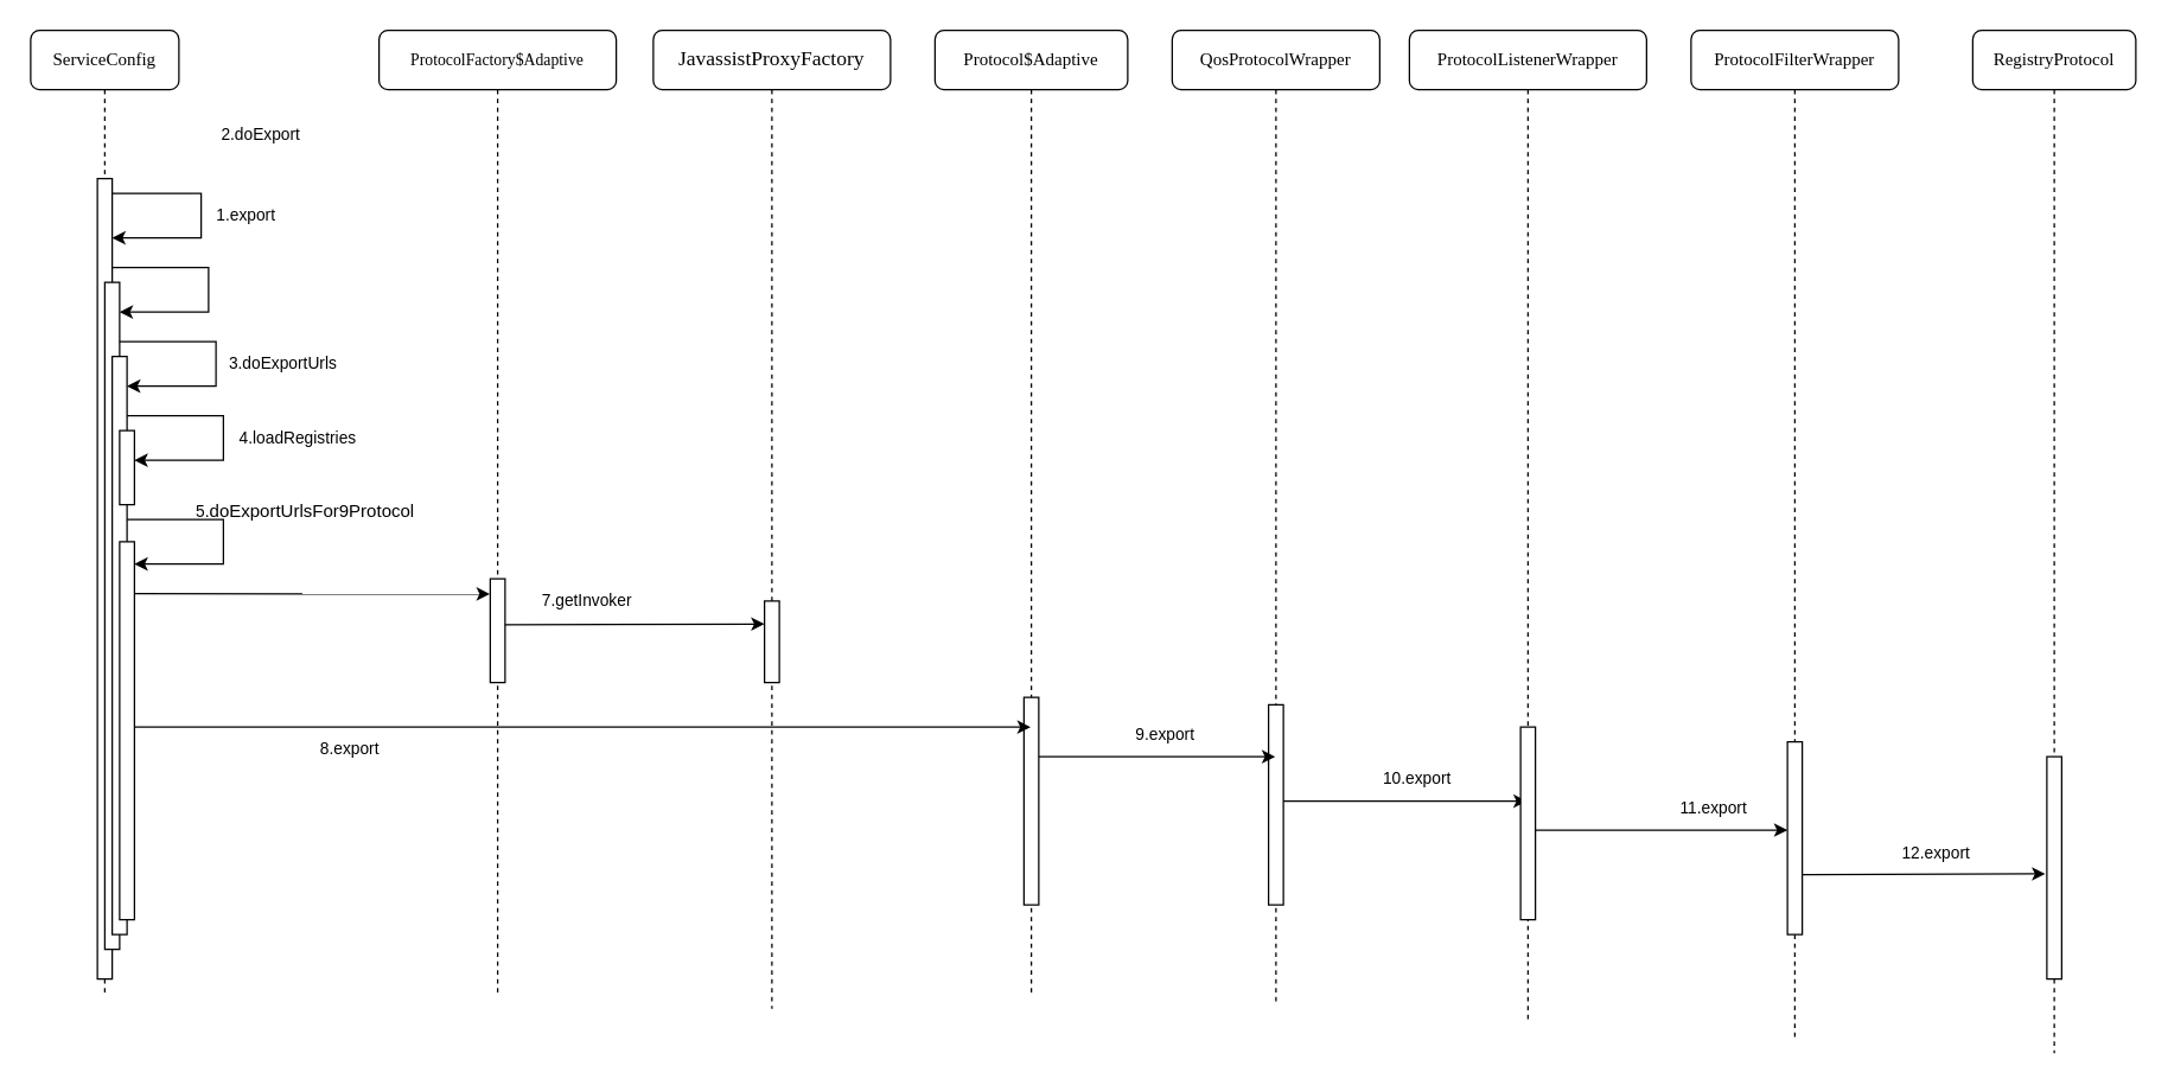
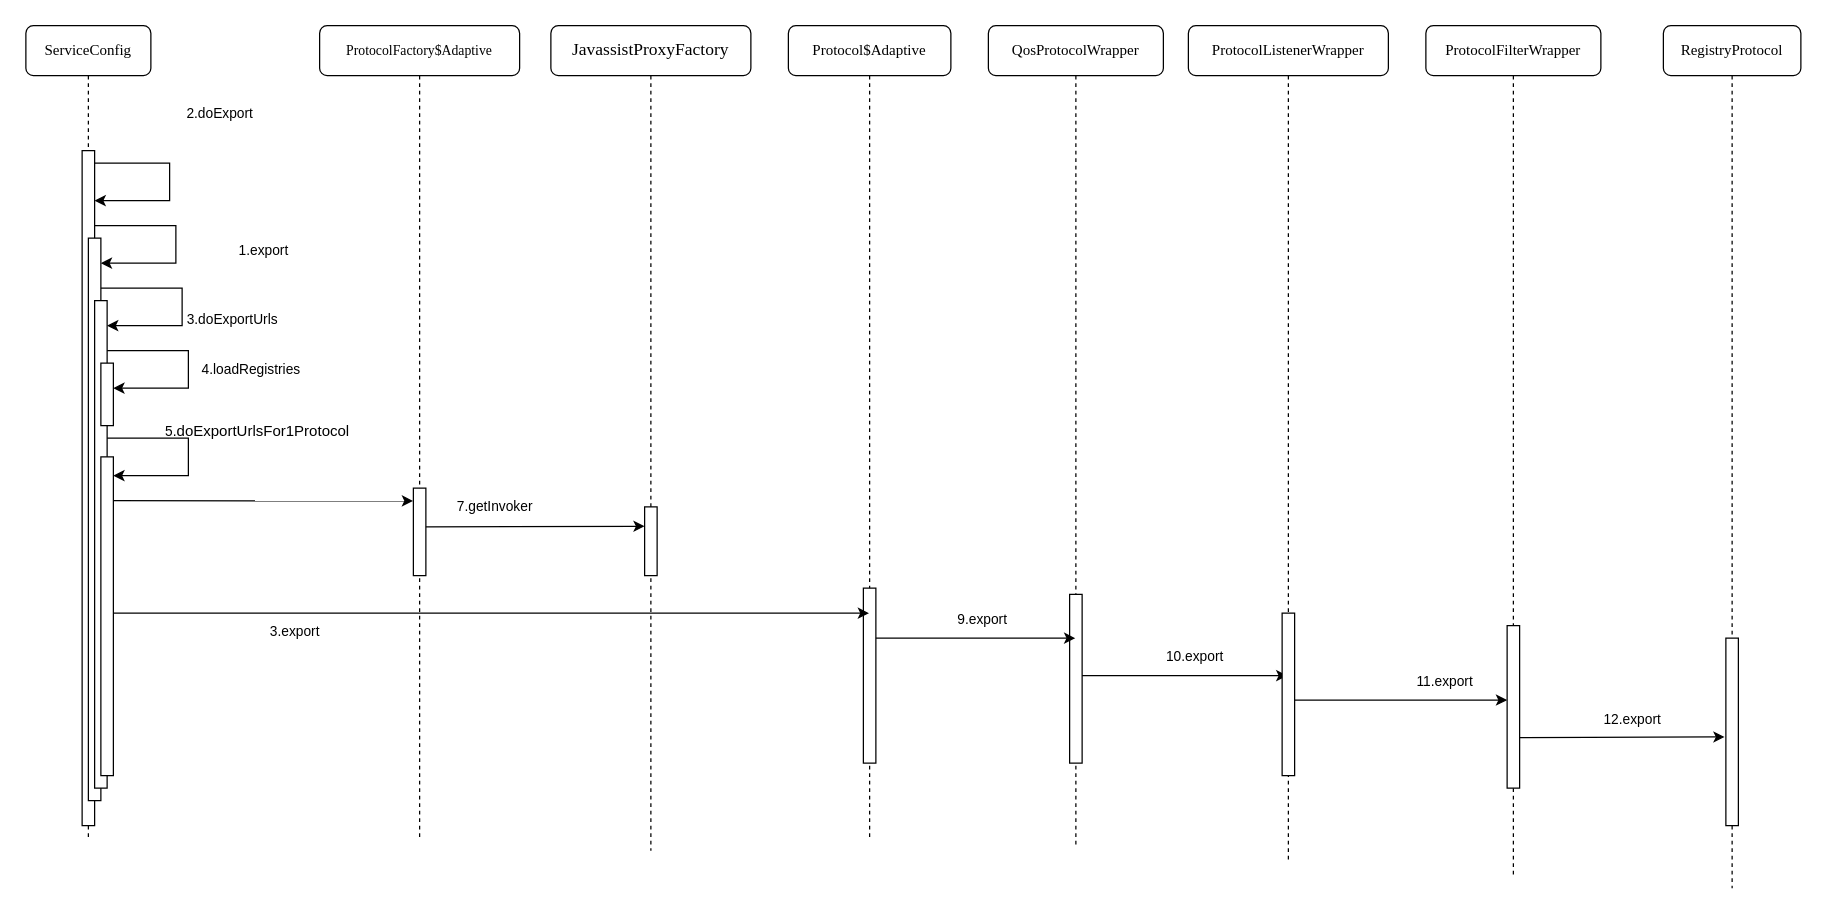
- <mxCell id="17" value="&lt;font style=&quot;font-size: 11px;&quot;&gt;1.export&lt;/font&gt;" style="text;html=1;align=center;verticalAlign=middle;resizable=0;points=[];autosize=1;strokeColor=none;fillColor=none;" vertex="1" parent="1"><mxGeometry x="130" y="130" width="70" height="30" as="geometry" /></mxCell>
+ <mxCell id="17" value="&lt;font style=&quot;font-size: 11px;&quot;&gt;1.export&lt;/font&gt;" style="text;html=1;align=center;verticalAlign=middle;resizable=0;points=[];autosize=1;strokeColor=none;fillColor=none;" vertex="1" parent="1"><mxGeometry x="175" y="185" width="70" height="30" as="geometry" /></mxCell>
- <mxCell id="35" value="&lt;font style=&quot;font-size: 11px;&quot;&gt;3.doExportUrls&lt;/font&gt;" style="text;html=1;align=center;verticalAlign=middle;resizable=0;points=[];autosize=1;strokeColor=none;fillColor=none;" vertex="1" parent="1"><mxGeometry x="140" y="230" width="100" height="30" as="geometry" /></mxCell>
+ <mxCell id="35" value="&lt;font style=&quot;font-size: 11px;&quot;&gt;3.doExportUrls&lt;/font&gt;" style="text;html=1;align=center;verticalAlign=middle;resizable=0;points=[];autosize=1;strokeColor=none;fillColor=none;" vertex="1" parent="1"><mxGeometry x="135" y="240" width="100" height="30" as="geometry" /></mxCell>
- <mxCell id="37" value="&lt;font style=&quot;font-size: 11px;&quot;&gt;5.&lt;/font&gt;doExportUrlsFor9Protocol" style="text;html=1;align=center;verticalAlign=middle;resizable=0;points=[];autosize=1;strokeColor=none;fillColor=none;" vertex="1" parent="1"><mxGeometry x="120" y="330" width="170" height="30" as="geometry" /></mxCell>
+ <mxCell id="37" value="&lt;font style=&quot;font-size: 11px;&quot;&gt;5.&lt;/font&gt;doExportUrlsFor1Protocol" style="text;html=1;align=center;verticalAlign=middle;resizable=0;points=[];autosize=1;strokeColor=none;fillColor=none;" vertex="1" parent="1"><mxGeometry x="120" y="330" width="170" height="30" as="geometry" /></mxCell>
- <mxCell id="39" value="&lt;span style=&quot;font-size: 11px;&quot;&gt;8.export&lt;/span&gt;" style="text;html=1;align=center;verticalAlign=middle;resizable=0;points=[];autosize=1;strokeColor=none;fillColor=none;" vertex="1" parent="1"><mxGeometry x="200" y="490" width="70" height="30" as="geometry" /></mxCell>
+ <mxCell id="39" value="&lt;span style=&quot;font-size: 11px;&quot;&gt;3.export&lt;/span&gt;" style="text;html=1;align=center;verticalAlign=middle;resizable=0;points=[];autosize=1;strokeColor=none;fillColor=none;" vertex="1" parent="1"><mxGeometry x="200" y="490" width="70" height="30" as="geometry" /></mxCell>
